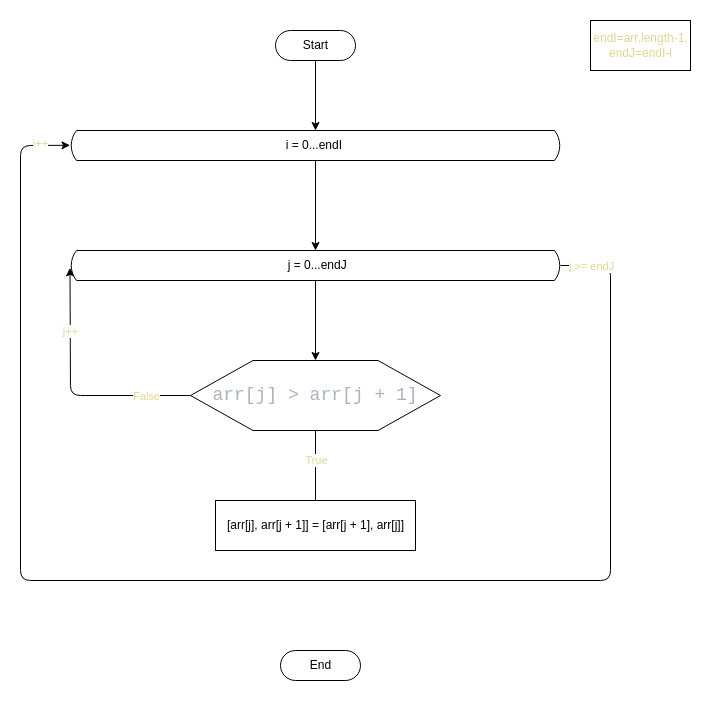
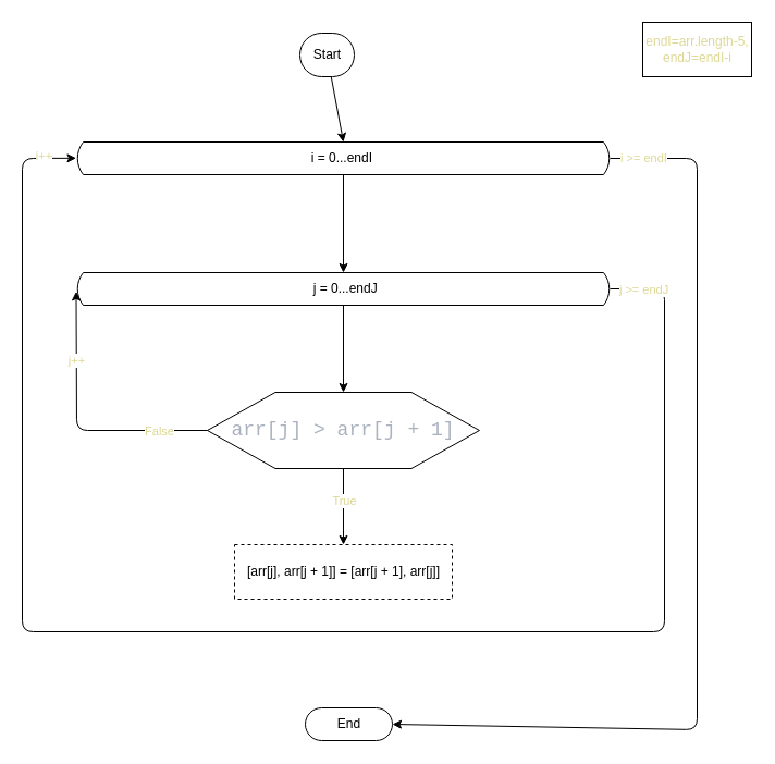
- <mxCell id="3" value="Start" style="html=1;dashed=0;whitespace=wrap;shape=mxgraph.dfd.start" vertex="1" parent="1"><mxGeometry x="275" y="30" width="80" height="30" as="geometry" /></mxCell>
+ <mxCell id="3" value="Start" style="html=1;dashed=0;whitespace=wrap;shape=mxgraph.dfd.start" vertex="1" parent="1"><mxGeometry x="275" y="30" width="50" height="40" as="geometry" /></mxCell>
- <mxCell id="21" value="endI=arr.length-1,&lt;br&gt;endJ=endI-i" style="html=1;dashed=0;whitespace=wrap;fontColor=#DDD894;" vertex="1" parent="1"><mxGeometry x="590" y="20" width="100" height="50" as="geometry" /></mxCell>
+ <mxCell id="21" value="endI=arr.length-5,&lt;br&gt;endJ=endI-i" style="html=1;dashed=0;whitespace=wrap;fontColor=#DDD894;" vertex="1" parent="1"><mxGeometry x="590" y="20" width="100" height="50" as="geometry" /></mxCell>
- <mxCell id="13" style="edgeStyle=none;html=1;entryX=0.5;entryY=0;entryDx=0;entryDy=0;fontColor=#DDD894;endArrow=none;" edge="1" parent="1" source="18" target="19"><mxGeometry relative="1" as="geometry" /></mxCell>
+ <mxCell id="13" style="edgeStyle=none;html=1;entryX=0.5;entryY=0;entryDx=0;entryDy=0;fontColor=#DDD894;" edge="1" parent="1" source="18" target="19"><mxGeometry relative="1" as="geometry" /></mxCell>
- <mxCell id="19" value="[arr[j], arr[j + 1]] = [arr[j + 1], arr[j]]" style="html=1;dashed=0;whitespace=wrap;" vertex="1" parent="1"><mxGeometry x="215" y="500" width="200" height="50" as="geometry" /></mxCell>
+ <mxCell id="19" value="[arr[j], arr[j + 1]] = [arr[j + 1], arr[j]]" style="html=1;dashed=1;whitespace=wrap;" vertex="1" parent="1"><mxGeometry x="215" y="500" width="200" height="50" as="geometry" /></mxCell>
+ <mxCell id="5" style="edgeStyle=none;html=1;fontColor=#DDD894;entryX=1;entryY=0.5;entryDx=0;entryDy=0;entryPerimeter=0;" edge="1" parent="1" source="7" target="20"><mxGeometry relative="1" as="geometry"><mxPoint x="640" y="700" as="targetPoint" /><Array as="points"><mxPoint x="640" y="145" /><mxPoint x="640" y="670" /></Array></mxGeometry></mxCell>
+ <mxCell id="6" value="i &amp;gt;= endI" style="edgeLabel;html=1;align=center;verticalAlign=middle;resizable=0;points=[];fontColor=#DDD894;" vertex="1" connectable="0" parent="5"><mxGeometry x="-0.933" y="1" relative="1" as="geometry"><mxPoint as="offset" /></mxGeometry></mxCell>
